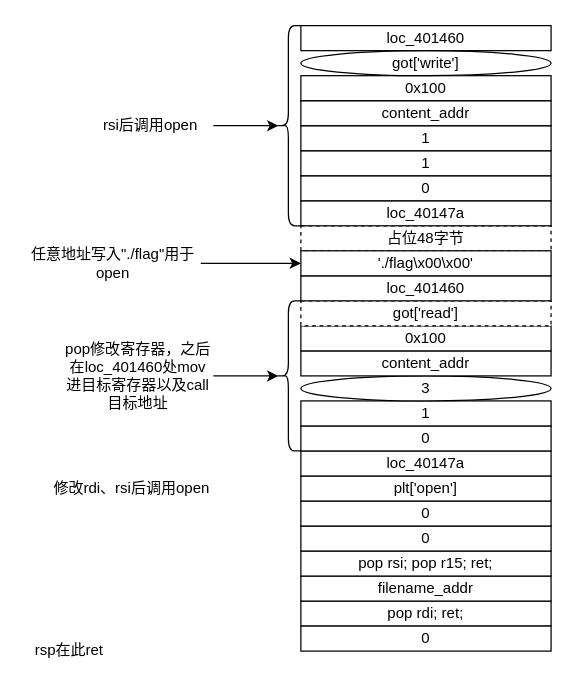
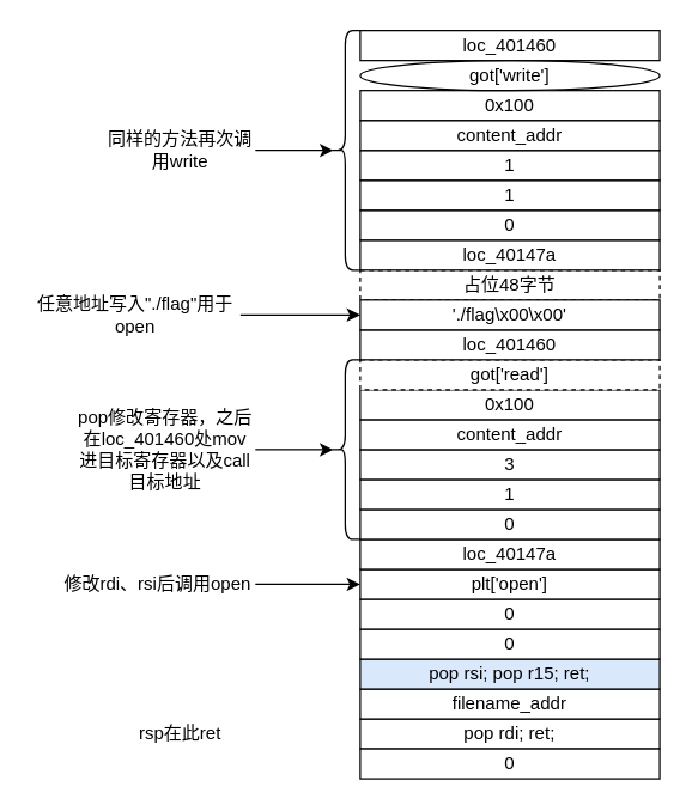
- <mxCell id="37" value="rsi后调用open" style="text;html=1;strokeColor=none;fillColor=none;align=center;verticalAlign=middle;whiteSpace=wrap;rounded=0;" vertex="1" parent="1"><mxGeometry x="70" y="85" width="100" height="30" as="geometry" /></mxCell>
+ <mxCell id="37" value="同样的方法再次调用write" style="text;html=1;strokeColor=none;fillColor=none;align=center;verticalAlign=middle;whiteSpace=wrap;rounded=0;" vertex="1" parent="1"><mxGeometry x="70" y="85" width="100" height="30" as="geometry" /></mxCell>
- <mxCell id="12" value="3" style="ellipse;whiteSpace=wrap;html=1;" vertex="1" parent="1"><mxGeometry x="240" y="300" width="200" height="20" as="geometry" /></mxCell>
+ <mxCell id="12" value="3" style="rounded=0;whiteSpace=wrap;html=1;" vertex="1" parent="1"><mxGeometry x="240" y="300" width="200" height="20" as="geometry" /></mxCell>
+ <mxCell id="28" style="edgeStyle=none;html=1;exitX=1;exitY=0.5;exitDx=0;exitDy=0;entryX=0;entryY=0.5;entryDx=0;entryDy=0;" edge="1" parent="1" source="29" target="8"><mxGeometry relative="1" as="geometry" /></mxCell>
- <mxCell id="5" value="pop rsi; pop r15; ret;" style="rounded=0;whiteSpace=wrap;html=1;" vertex="1" parent="1"><mxGeometry x="240" y="440" width="200" height="20" as="geometry" /></mxCell>
+ <mxCell id="5" value="pop rsi; pop r15; ret;" style="rounded=0;whiteSpace=wrap;html=1;fillColor=#dae8fc;" vertex="1" parent="1"><mxGeometry x="240" y="440" width="200" height="20" as="geometry" /></mxCell>
- <mxCell id="27" value="rsp在此ret" style="text;html=1;strokeColor=none;fillColor=none;align=center;verticalAlign=middle;whiteSpace=wrap;rounded=0;" vertex="1" parent="1"><mxGeometry x="25" y="505" width="60" height="30" as="geometry" /></mxCell>
+ <mxCell id="27" value="rsp在此ret" style="text;html=1;strokeColor=none;fillColor=none;align=center;verticalAlign=middle;whiteSpace=wrap;rounded=0;" vertex="1" parent="1"><mxGeometry x="90" y="475" width="60" height="30" as="geometry" /></mxCell>
